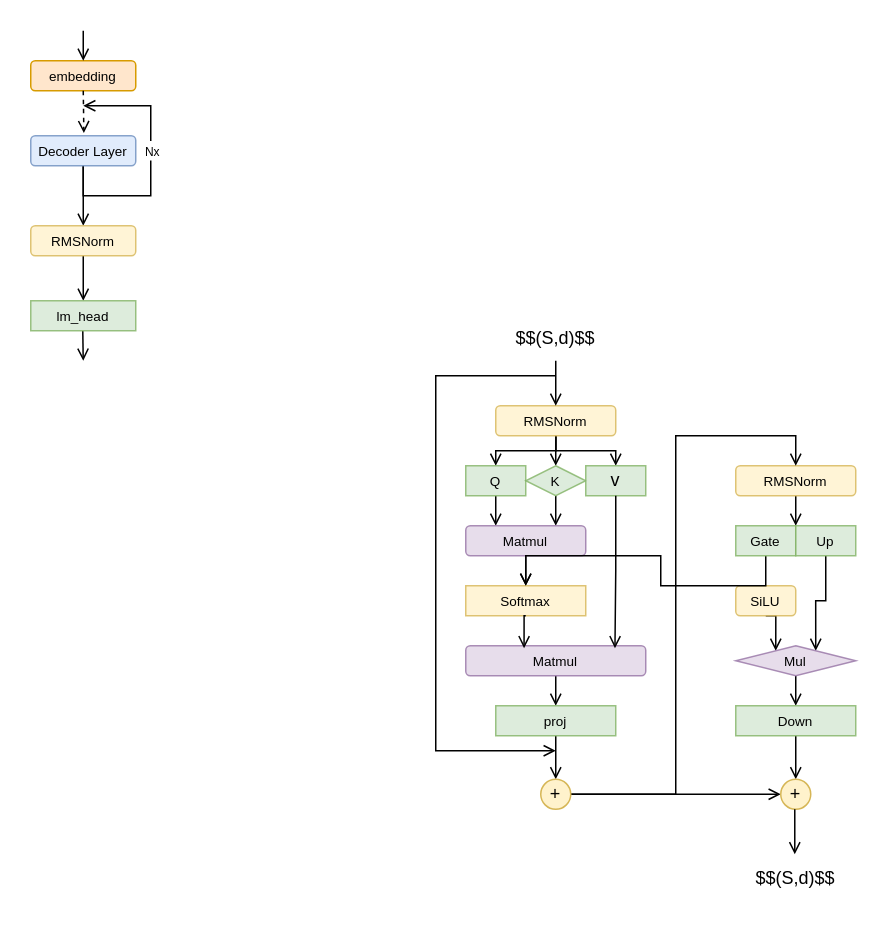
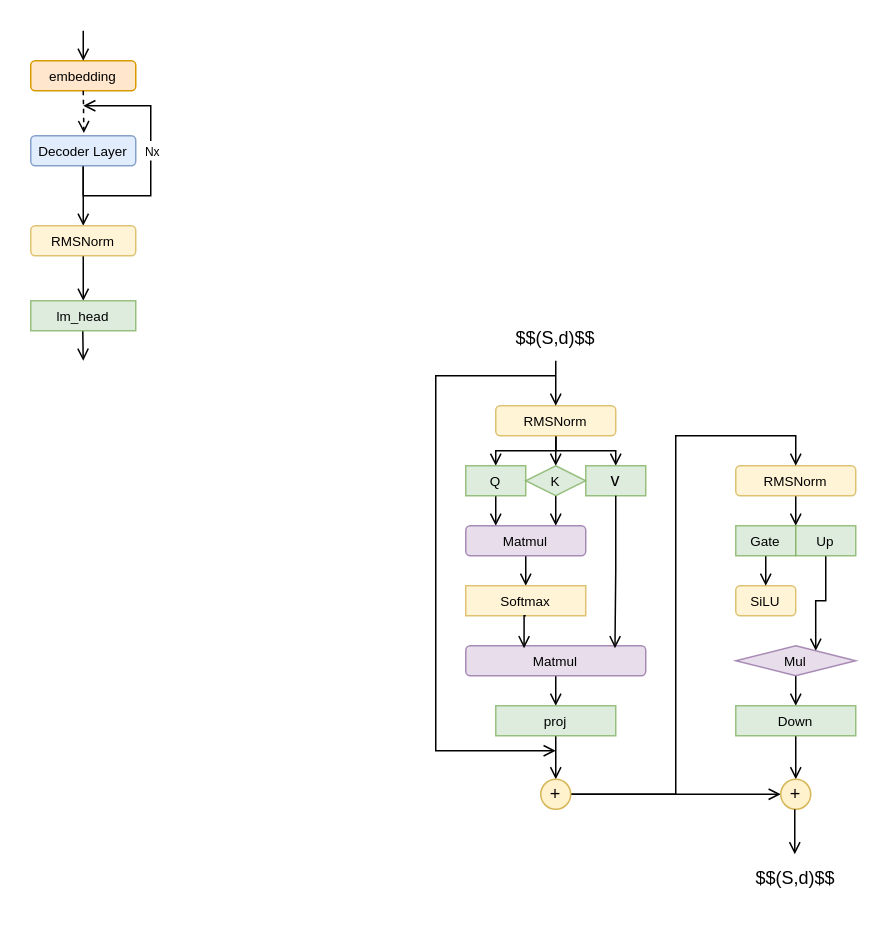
- <mxCell id="42" style="edgeStyle=orthogonalEdgeStyle;rounded=0;orthogonalLoop=1;jettySize=auto;html=1;exitX=0.5;exitY=1;exitDx=0;exitDy=0;endArrow=open;endFill=0;" edge="1" parent="1" source="43" target="24"><mxGeometry relative="1" as="geometry" /></mxCell>
+ <mxCell id="42" style="edgeStyle=orthogonalEdgeStyle;rounded=0;orthogonalLoop=1;jettySize=auto;html=1;exitX=0.5;exitY=1;exitDx=0;exitDy=0;entryX=0.5;entryY=0;entryDx=0;entryDy=0;endArrow=open;endFill=0;" edge="1" parent="1" source="43" target="34"><mxGeometry relative="1" as="geometry" /></mxCell>
- <mxCell id="33" style="edgeStyle=orthogonalEdgeStyle;rounded=0;orthogonalLoop=1;jettySize=auto;html=1;exitX=0.5;exitY=1;exitDx=0;exitDy=0;entryX=0.25;entryY=0;entryDx=0;entryDy=0;endArrow=open;endFill=0;" edge="1" parent="1" source="34" target="47"><mxGeometry relative="1" as="geometry" /></mxCell>
